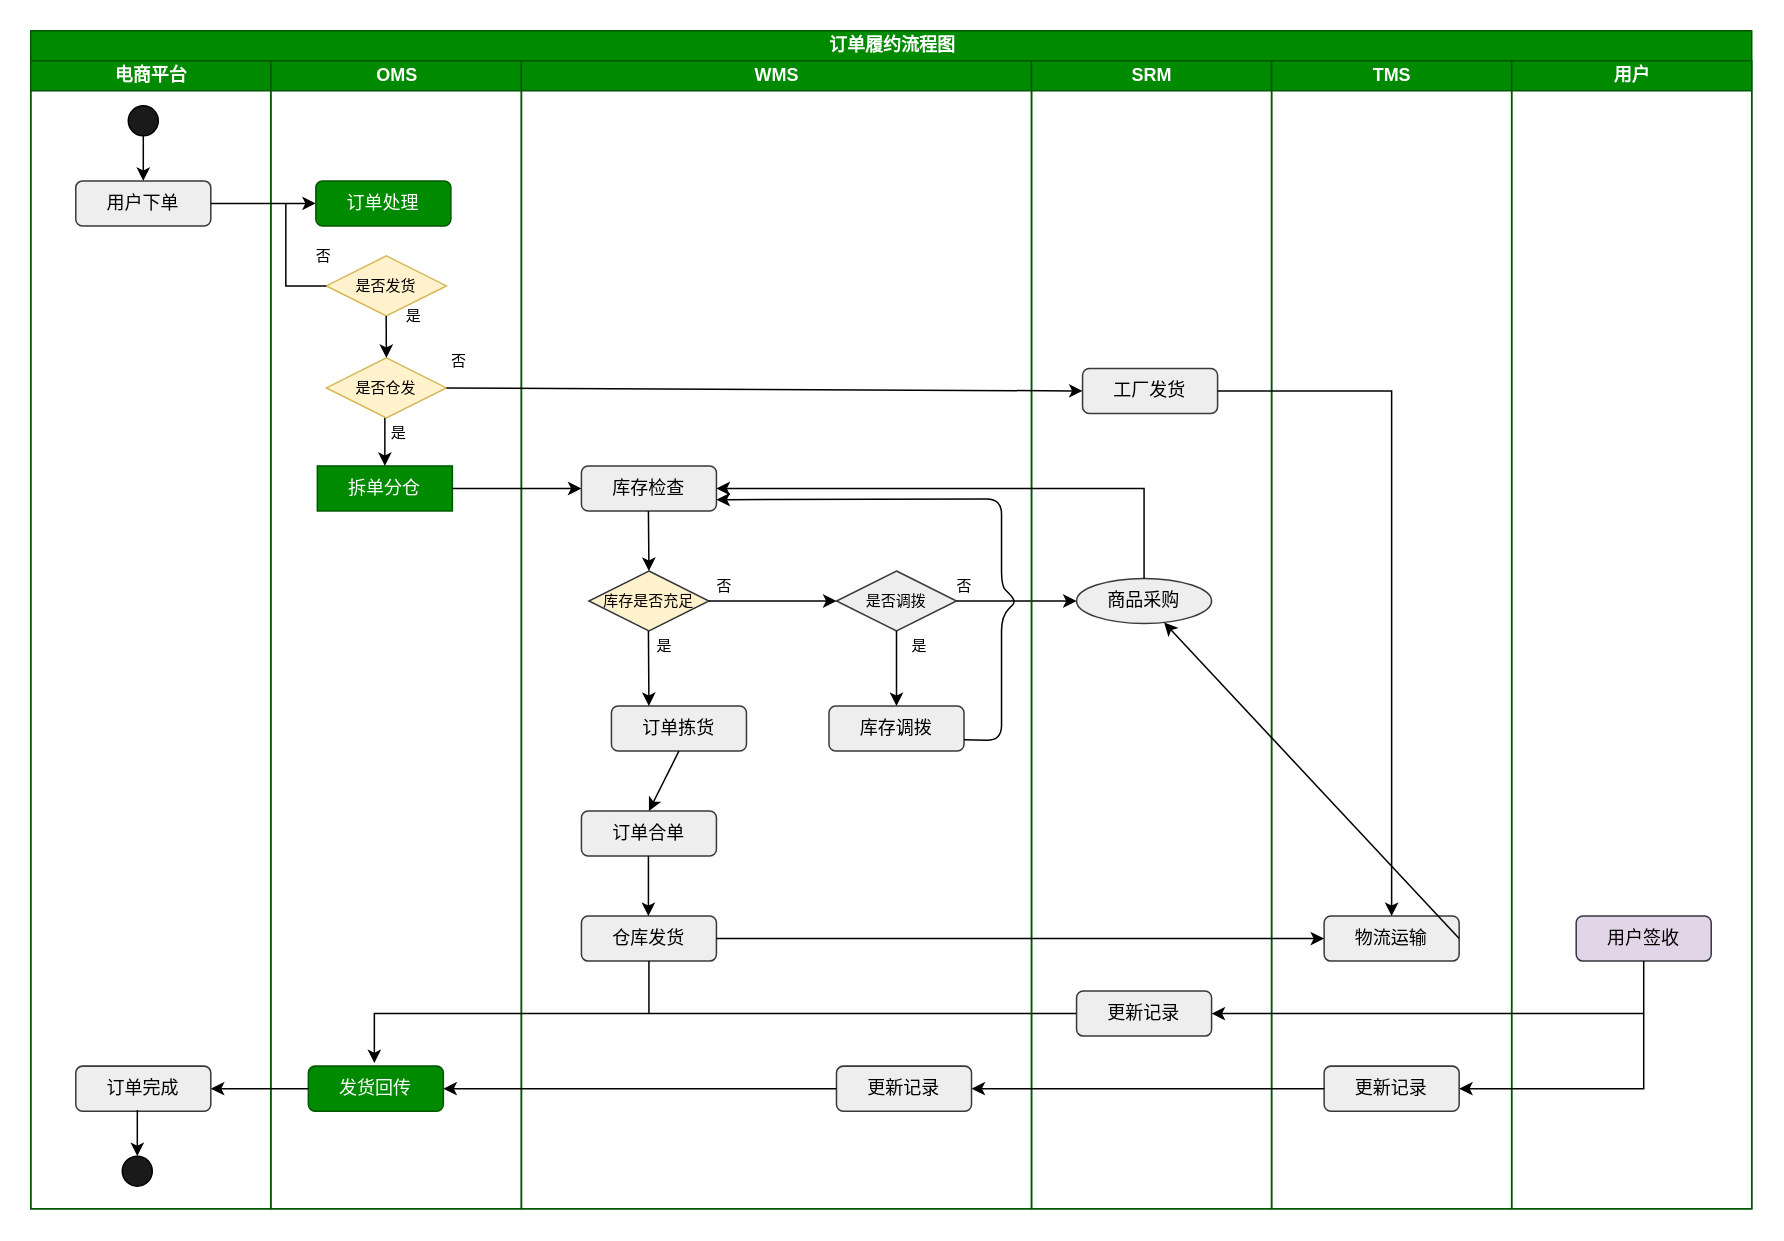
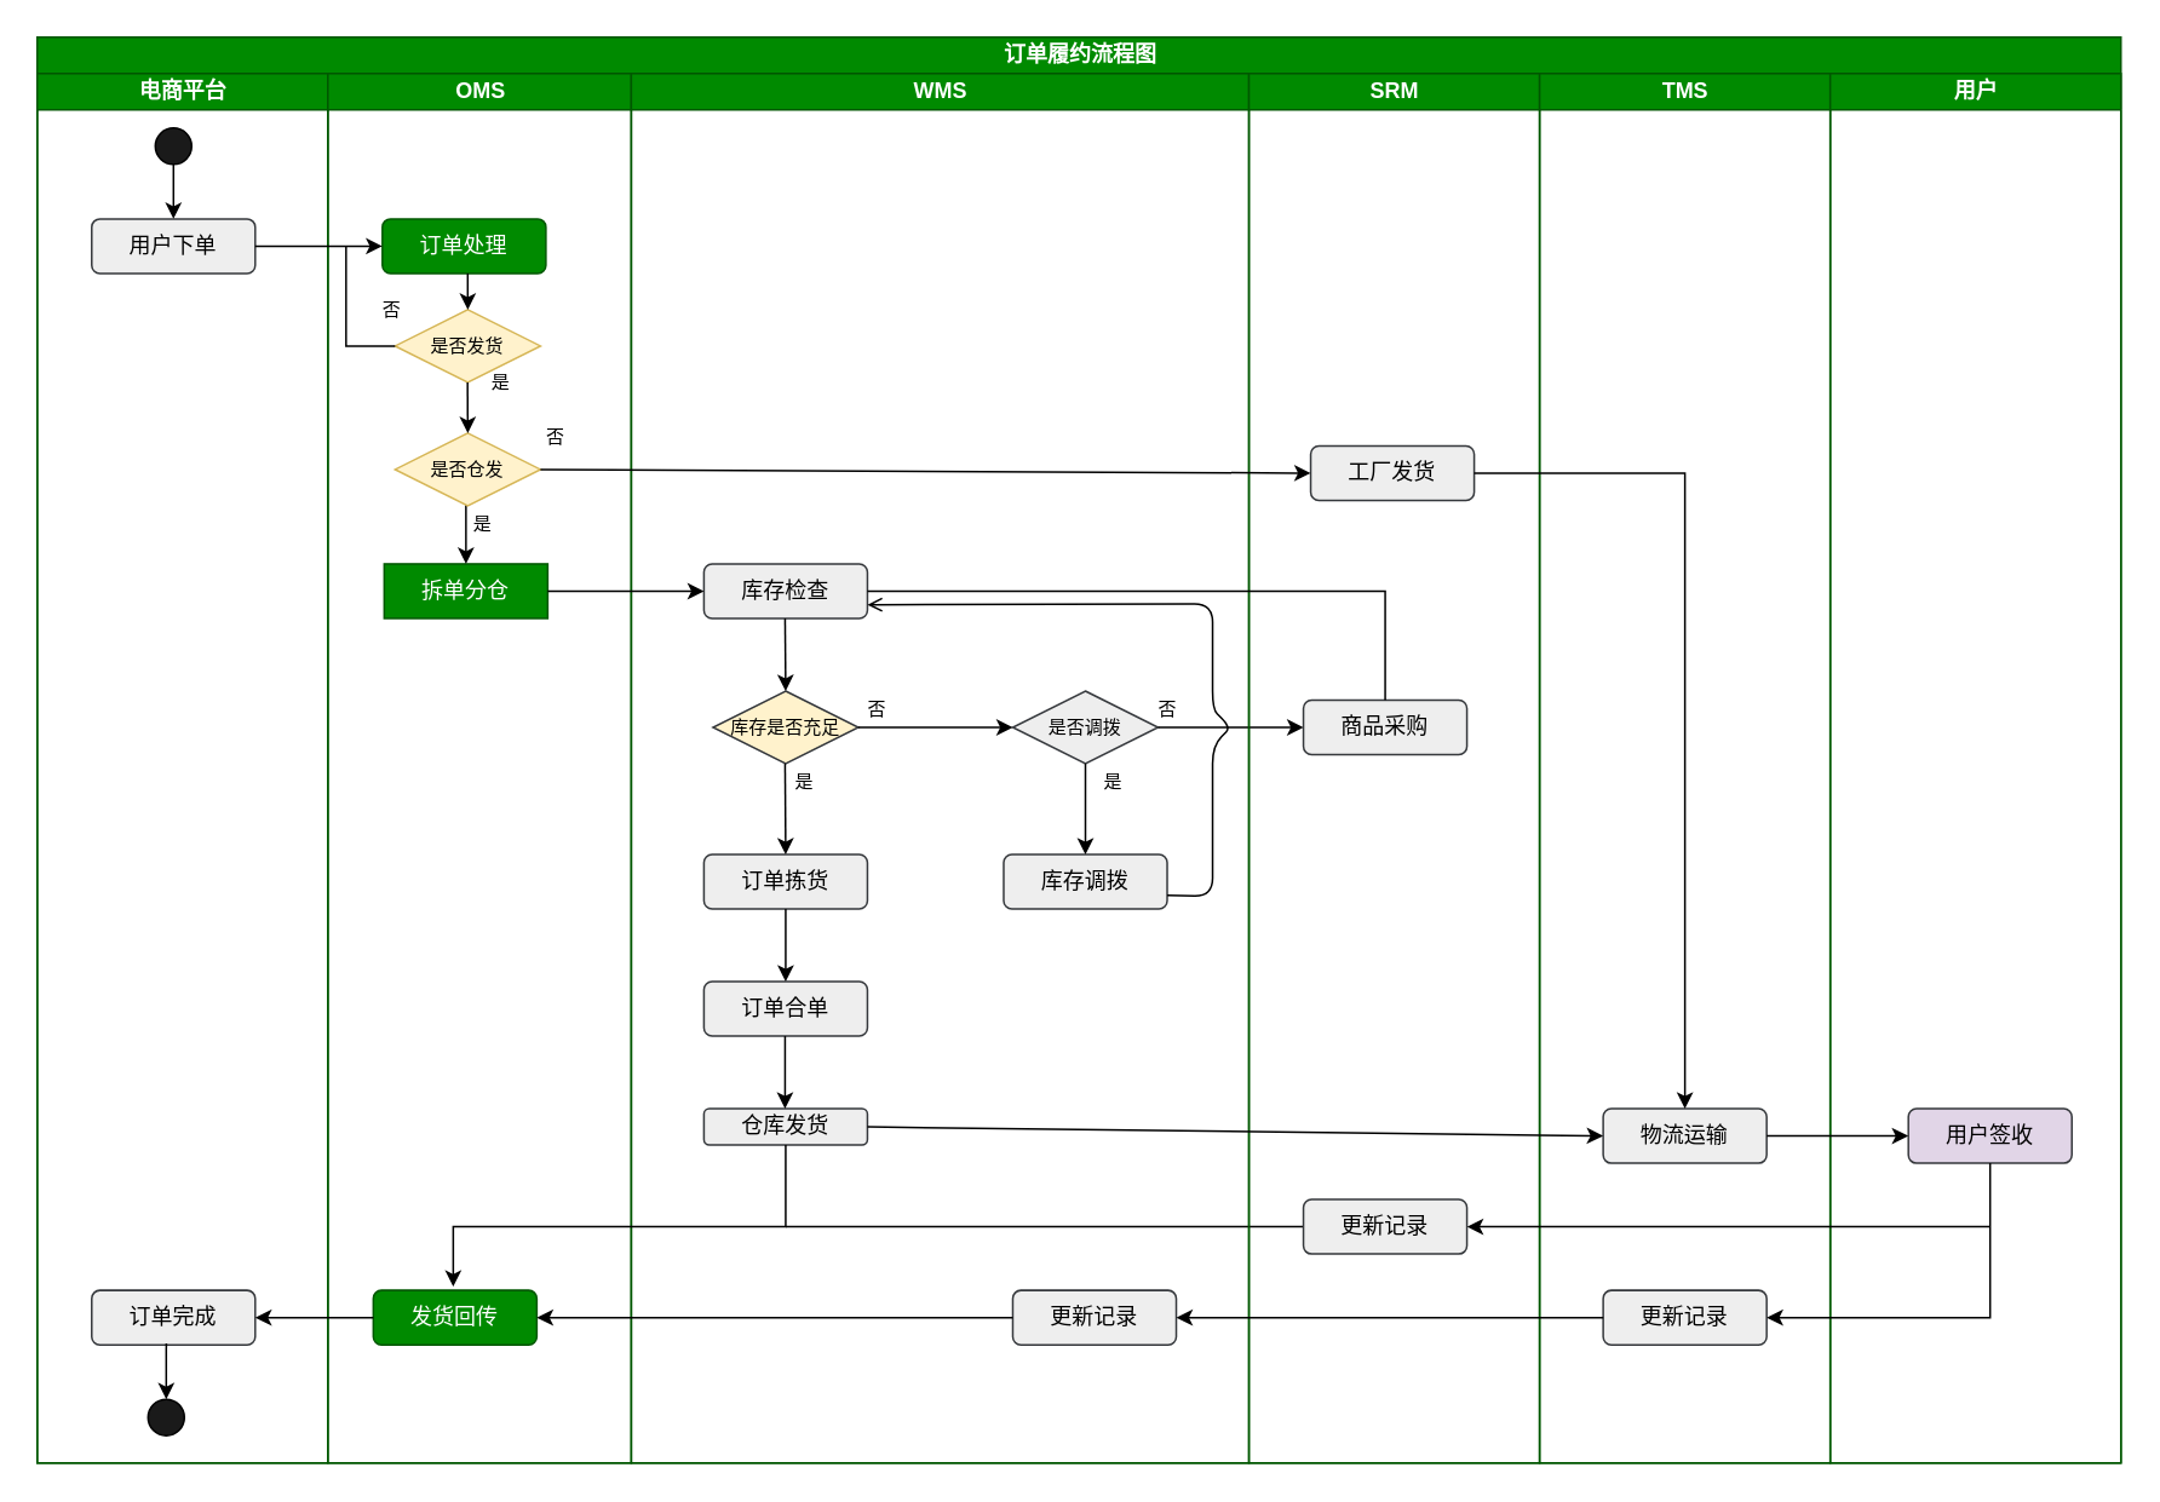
+ <mxCell id="13" value="" style="endArrow=classic;html=1;exitX=0.522;exitY=1.002;exitDx=0;exitDy=0;entryX=0.5;entryY=0;entryDx=0;entryDy=0;exitPerimeter=0;" parent="10" source="11" target="12" edge="1"><mxGeometry width="50" height="50" relative="1" as="geometry"><mxPoint x="74.66" y="110" as="sourcePoint" /><mxPoint x="74.66" y="140.0" as="targetPoint" /></mxGeometry></mxCell>
- <mxCell id="53" value="" style="endArrow=classic;html=1;exitX=0.5;exitY=0;exitDx=0;exitDy=0;entryX=1;entryY=0.5;entryDx=0;entryDy=0;rounded=0;" parent="2" source="47" target="25" edge="1"><mxGeometry width="50" height="50" relative="1" as="geometry"><mxPoint x="730" y="310" as="sourcePoint" /><mxPoint x="780" y="260" as="targetPoint" /><Array as="points"><mxPoint x="742" y="305" /></Array></mxGeometry></mxCell>
+ <mxCell id="53" value="" style="endArrow=none;html=1;exitX=0.5;exitY=0;exitDx=0;exitDy=0;entryX=1;entryY=0.5;entryDx=0;entryDy=0;rounded=0;" parent="2" source="47" target="25" edge="1"><mxGeometry width="50" height="50" relative="1" as="geometry"><mxPoint x="730" y="310" as="sourcePoint" /><mxPoint x="780" y="260" as="targetPoint" /><Array as="points"><mxPoint x="742" y="305" /></Array></mxGeometry></mxCell>
- <mxCell id="37" value="" style="endArrow=classic;html=1;exitX=1;exitY=0.75;exitDx=0;exitDy=0;entryX=1;entryY=0.75;entryDx=0;entryDy=0;" parent="24" source="36" target="25" edge="1"><mxGeometry width="50" height="50" relative="1" as="geometry"><mxPoint x="280" y="260" as="sourcePoint" /><mxPoint x="320" y="290" as="targetPoint" /><Array as="points"><mxPoint x="320" y="453" /><mxPoint x="320" y="370" /><mxPoint x="330" y="360" /><mxPoint x="320" y="350" /><mxPoint x="320" y="292" /></Array></mxGeometry></mxCell>
+ <mxCell id="37" value="" style="endArrow=open;html=1;exitX=1;exitY=0.75;exitDx=0;exitDy=0;entryX=1;entryY=0.75;entryDx=0;entryDy=0;" parent="24" source="36" target="25" edge="1"><mxGeometry width="50" height="50" relative="1" as="geometry"><mxPoint x="280" y="260" as="sourcePoint" /><mxPoint x="320" y="290" as="targetPoint" /><Array as="points"><mxPoint x="320" y="453" /><mxPoint x="320" y="370" /><mxPoint x="330" y="360" /><mxPoint x="320" y="350" /><mxPoint x="320" y="292" /></Array></mxGeometry></mxCell>
- <mxCell id="47" value="商品采购" style="ellipse;whiteSpace=wrap;html=1;fillColor=#eeeeee;strokeColor=#36393d;" parent="46" vertex="1"><mxGeometry x="30" y="345" width="90" height="30" as="geometry" /></mxCell>
+ <mxCell id="47" value="商品采购" style="rounded=1;whiteSpace=wrap;html=1;fillColor=#eeeeee;strokeColor=#36393d;" parent="46" vertex="1"><mxGeometry x="30" y="345" width="90" height="30" as="geometry" /></mxCell>
- <mxCell id="28" value="订单拣货" style="rounded=1;whiteSpace=wrap;html=1;fillColor=#eeeeee;strokeColor=#36393d;" parent="24" vertex="1"><mxGeometry x="60" y="430" width="90" height="30" as="geometry" /></mxCell>
+ <mxCell id="28" value="订单拣货" style="rounded=1;whiteSpace=wrap;html=1;fillColor=#eeeeee;strokeColor=#36393d;" parent="24" vertex="1"><mxGeometry x="40" y="430" width="90" height="30" as="geometry" /></mxCell>
- <mxCell id="58" value="" style="endArrow=classic;html=1;exitX=1;exitY=0.5;exitDx=0;exitDy=0;" parent="2" source="51" target="47" edge="1"><mxGeometry width="50" height="50" relative="1" as="geometry"><mxPoint x="950" y="600" as="sourcePoint" /><mxPoint x="1020" y="605" as="targetPoint" /></mxGeometry></mxCell>
+ <mxCell id="58" value="" style="endArrow=classic;html=1;exitX=1;exitY=0.5;exitDx=0;exitDy=0;" parent="2" source="51" target="56" edge="1"><mxGeometry width="50" height="50" relative="1" as="geometry"><mxPoint x="950" y="600" as="sourcePoint" /><mxPoint x="1020" y="605" as="targetPoint" /></mxGeometry></mxCell>
- <mxCell id="41" value="仓库发货" style="rounded=1;whiteSpace=wrap;html=1;fillColor=#eeeeee;strokeColor=#36393d;" parent="24" vertex="1"><mxGeometry x="40" y="570" width="90" height="30" as="geometry" /></mxCell>
+ <mxCell id="41" value="仓库发货" style="rounded=1;whiteSpace=wrap;html=1;fillColor=#eeeeee;strokeColor=#36393d;" parent="24" vertex="1"><mxGeometry x="40" y="570" width="90" height="20" as="geometry" /></mxCell>
